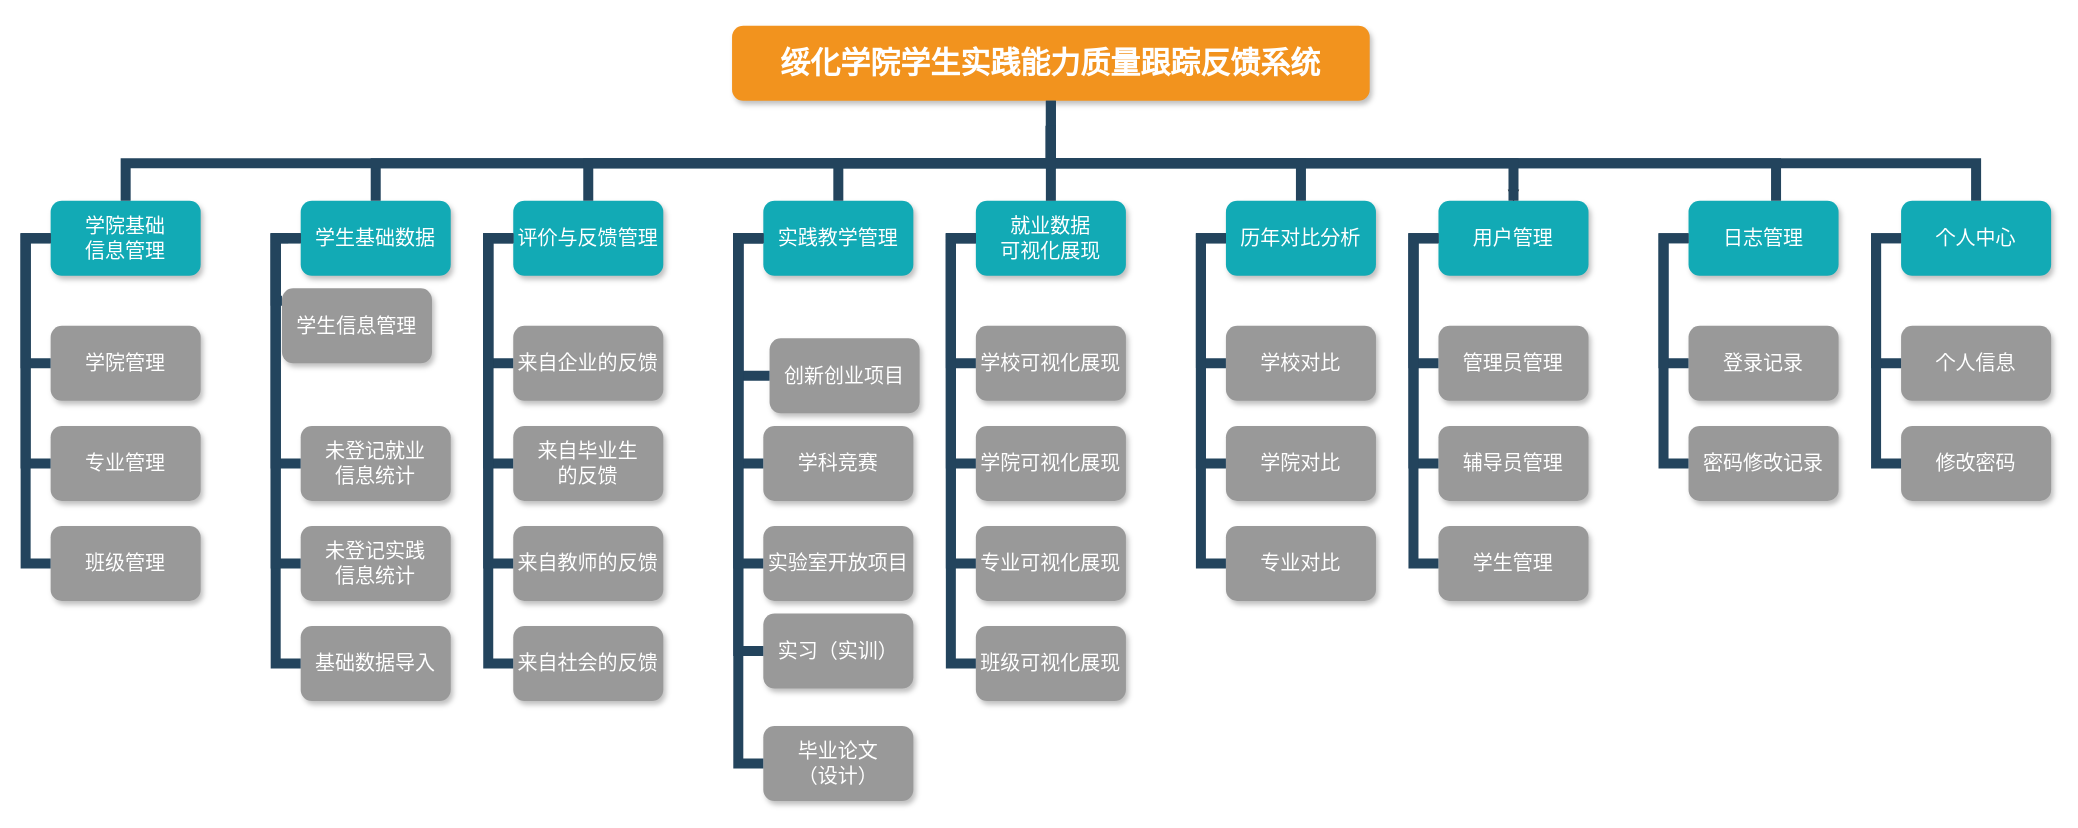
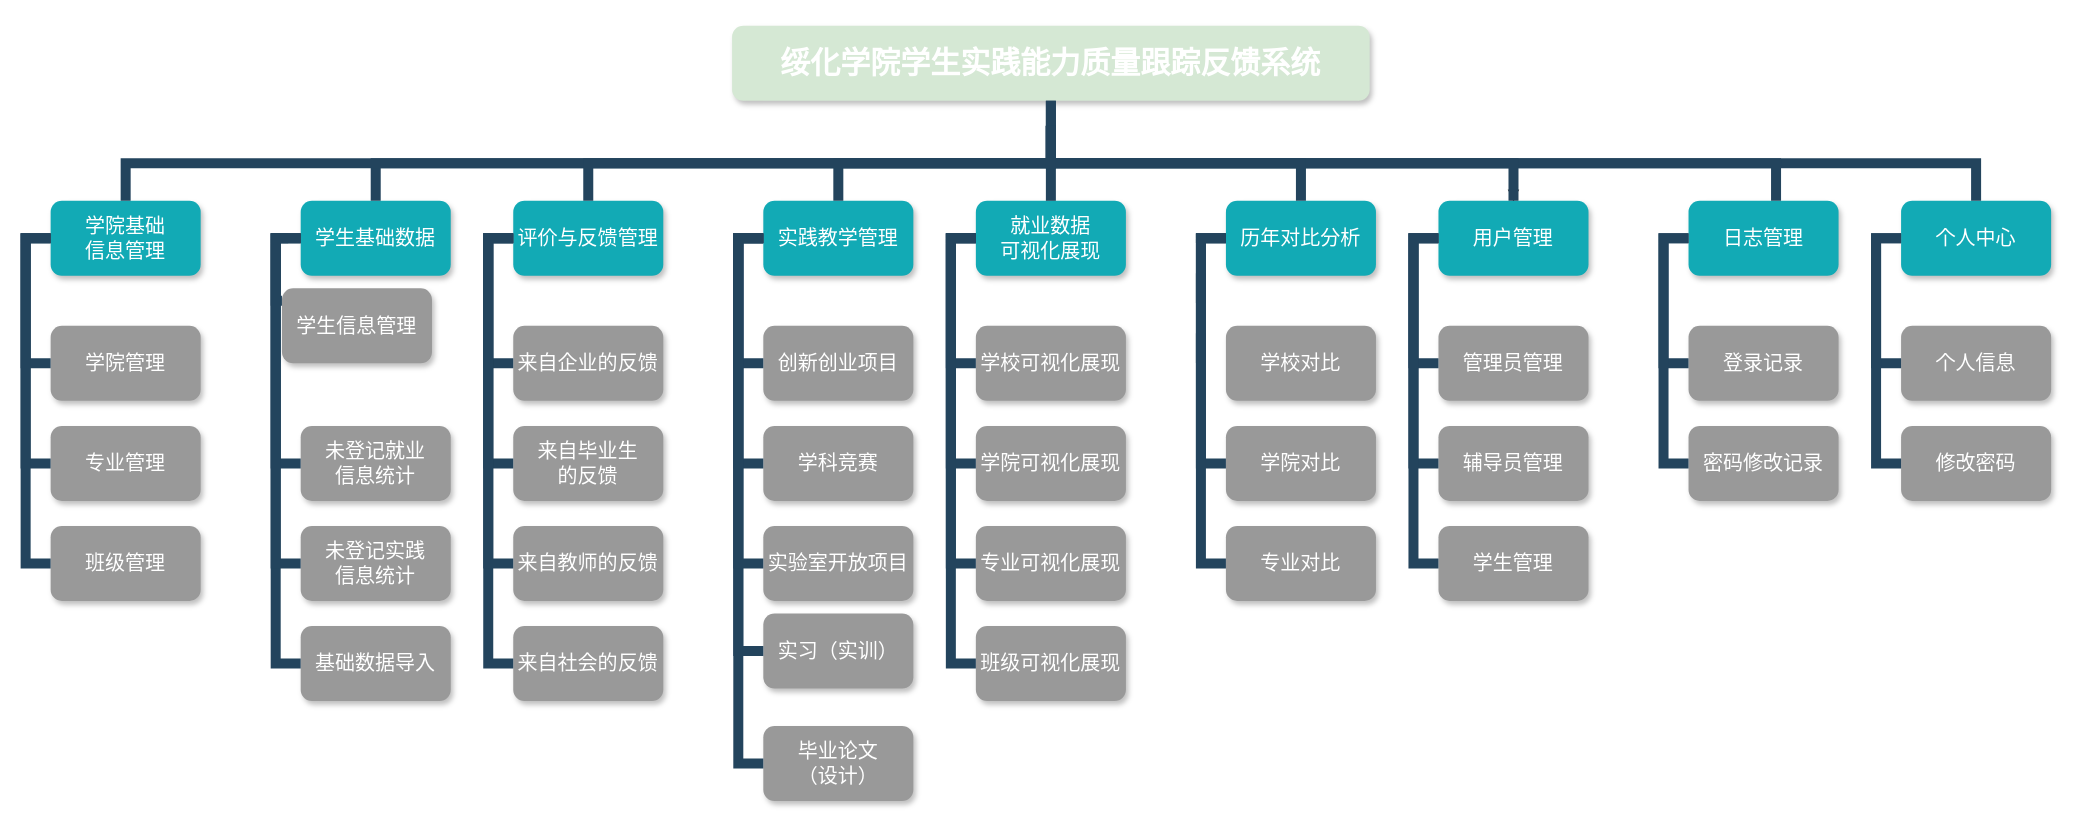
- <mxCell id="2" value="绥化学院学生实践能力质量跟踪反馈系统" style="whiteSpace=wrap;rounded=1;shadow=1;strokeColor=none;fontColor=#FFFFFF;fontStyle=1;fontSize=24;fillColor=#F2931E;" parent="1" vertex="1"><mxGeometry x="585" y="20" width="510" height="60" as="geometry" /></mxCell>
+ <mxCell id="2" value="绥化学院学生实践能力质量跟踪反馈系统" style="whiteSpace=wrap;rounded=1;shadow=1;strokeColor=none;fontColor=#FFFFFF;fontStyle=1;fontSize=24;fillColor=#d5e8d4;" parent="1" vertex="1"><mxGeometry x="585" y="20" width="510" height="60" as="geometry" /></mxCell>
- <mxCell id="52" value="" style="edgeStyle=elbowEdgeStyle;elbow=horizontal;rounded=0;fontColor=#000000;endArrow=none;endFill=0;strokeWidth=8;strokeColor=#23445D;fontSize=16;fontStyle=0" parent="1" source="40" target="45" edge="1"><mxGeometry width="100" height="100" relative="1" as="geometry"><mxPoint x="950" y="190" as="sourcePoint" /><mxPoint x="960" y="290" as="targetPoint" /><Array as="points"><mxPoint x="960" y="240" /></Array></mxGeometry></mxCell>
+ <mxCell id="52" value="" style="edgeStyle=elbowEdgeStyle;elbow=horizontal;rounded=0;fontColor=#000000;endArrow=none;endFill=0;strokeWidth=8;strokeColor=#23445D;fontSize=16;fontStyle=0;dashed=1;" parent="1" source="40" target="45" edge="1"><mxGeometry width="100" height="100" relative="1" as="geometry"><mxPoint x="950" y="190" as="sourcePoint" /><mxPoint x="960" y="290" as="targetPoint" /><Array as="points"><mxPoint x="960" y="240" /></Array></mxGeometry></mxCell>
- <mxCell id="18" value="创新创业项目" style="whiteSpace=wrap;rounded=1;fillColor=#999999;strokeColor=none;shadow=1;fontColor=#FFFFFF;fontStyle=0;fontSize=16;" parent="1" vertex="1"><mxGeometry x="615" y="270" width="120" height="60" as="geometry" /></mxCell>
+ <mxCell id="18" value="创新创业项目" style="whiteSpace=wrap;rounded=1;fillColor=#999999;strokeColor=none;shadow=1;fontColor=#FFFFFF;fontStyle=0;fontSize=16;" parent="1" vertex="1"><mxGeometry x="610" y="260" width="120" height="60" as="geometry" /></mxCell>
